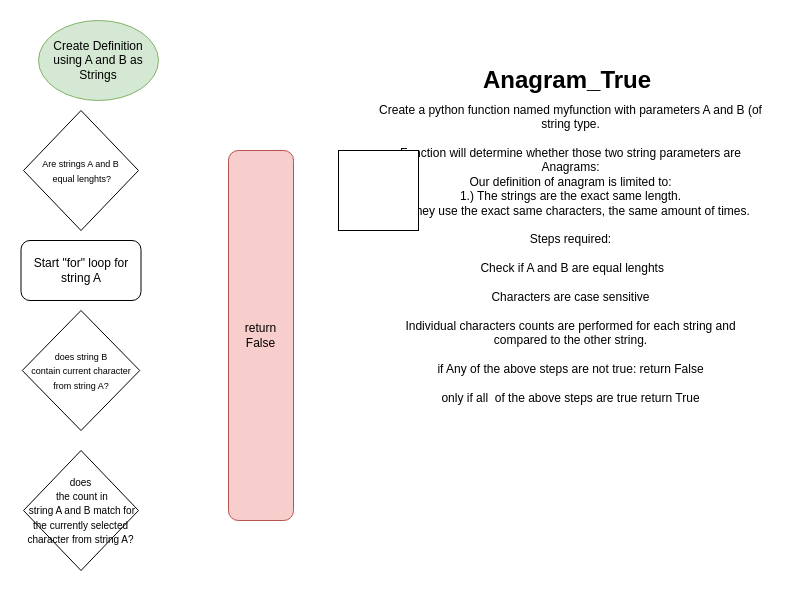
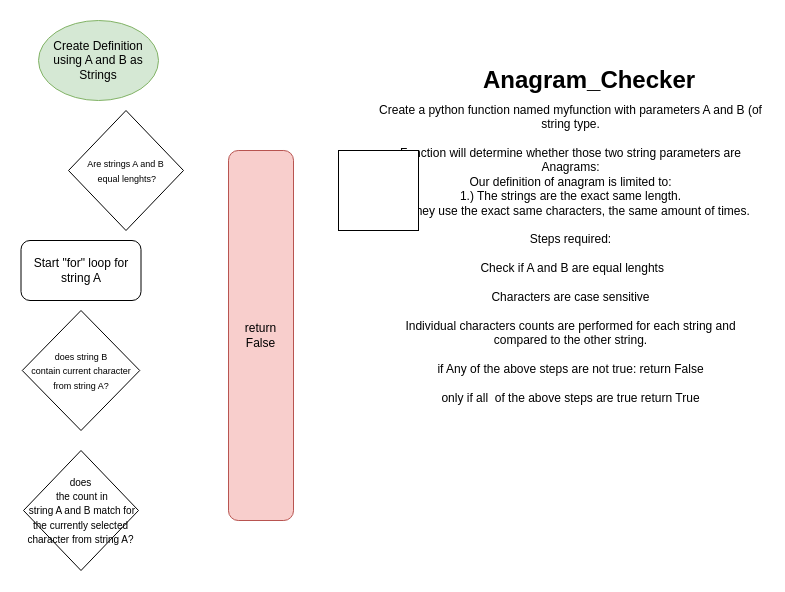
- <mxCell id="4" value="&lt;h1&gt;Anagram_True&lt;/h1&gt;" style="text;html=1;strokeColor=none;fillColor=none;spacing=5;spacingTop=-20;whiteSpace=wrap;overflow=hidden;rounded=0;" vertex="1" parent="1"><mxGeometry x="478" y="60" width="240" height="120" as="geometry" /></mxCell>
+ <mxCell id="4" value="&lt;h1&gt;Anagram_Checker&lt;/h1&gt;" style="text;html=1;strokeColor=none;fillColor=none;spacing=5;spacingTop=-20;whiteSpace=wrap;overflow=hidden;rounded=0;" vertex="1" parent="1"><mxGeometry x="478" y="60" width="240" height="120" as="geometry" /></mxCell>
- <mxCell id="6" value="&lt;font style=&quot;font-size: 9px;&quot;&gt;Are strings A and B&lt;br&gt;&amp;nbsp;equal lenghts?&lt;/font&gt;" style="rhombus;whiteSpace=wrap;html=1;" vertex="1" parent="1"><mxGeometry x="23" y="110" width="115" height="120" as="geometry" /></mxCell>
+ <mxCell id="6" value="&lt;font style=&quot;font-size: 9px;&quot;&gt;Are strings A and B&lt;br&gt;&amp;nbsp;equal lenghts?&lt;/font&gt;" style="rhombus;whiteSpace=wrap;html=1;" vertex="1" parent="1"><mxGeometry x="68" y="110" width="115" height="120" as="geometry" /></mxCell>
